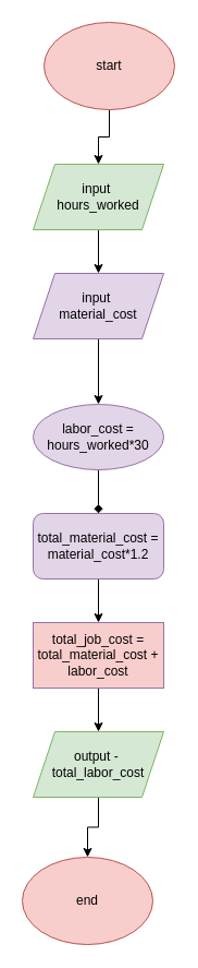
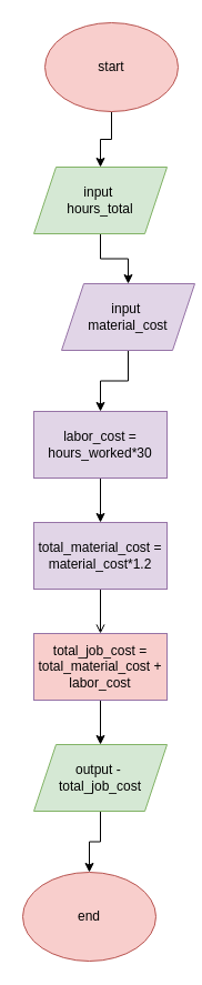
- <mxCell id="5" value="input&amp;nbsp;&lt;div&gt;hours_worked&lt;/div&gt;" style="shape=parallelogram;perimeter=parallelogramPerimeter;whiteSpace=wrap;html=1;fixedSize=1;fillColor=#d5e8d4;strokeColor=#82b366;" vertex="1" parent="1"><mxGeometry x="30" y="150" width="120" height="60" as="geometry" /></mxCell>
+ <mxCell id="5" value="input&amp;nbsp;&lt;div&gt;hours_total&lt;/div&gt;" style="shape=parallelogram;perimeter=parallelogramPerimeter;whiteSpace=wrap;html=1;fixedSize=1;fillColor=#d5e8d4;strokeColor=#82b366;" vertex="1" parent="1"><mxGeometry x="30" y="150" width="120" height="60" as="geometry" /></mxCell>
- <mxCell id="7" value="input&amp;nbsp;&lt;div&gt;material_cost&lt;/div&gt;" style="shape=parallelogram;perimeter=parallelogramPerimeter;whiteSpace=wrap;html=1;fixedSize=1;fillColor=#e1d5e7;strokeColor=#9673a6;" vertex="1" parent="1"><mxGeometry x="30" y="250" width="120" height="60" as="geometry" /></mxCell>
+ <mxCell id="7" value="input&amp;nbsp;&lt;div&gt;material_cost&lt;/div&gt;" style="shape=parallelogram;perimeter=parallelogramPerimeter;whiteSpace=wrap;html=1;fixedSize=1;fillColor=#e1d5e7;strokeColor=#9673a6;" vertex="1" parent="1"><mxGeometry x="55" y="255" width="120" height="60" as="geometry" /></mxCell>
- <mxCell id="9" value="labor_cost = hours_worked*30" style="ellipse;whiteSpace=wrap;html=1;fillColor=#e1d5e7;strokeColor=#9673a6;" vertex="1" parent="1"><mxGeometry x="30" y="370" width="120" height="60" as="geometry" /></mxCell>
+ <mxCell id="9" value="labor_cost = hours_worked*30" style="rounded=0;whiteSpace=wrap;html=1;fillColor=#e1d5e7;strokeColor=#9673a6;" vertex="1" parent="1"><mxGeometry x="30" y="370" width="120" height="60" as="geometry" /></mxCell>
- <mxCell id="8" style="edgeStyle=orthogonalEdgeStyle;rounded=0;orthogonalLoop=1;jettySize=auto;html=1;entryX=0.5;entryY=0;entryDx=0;entryDy=0;endArrow=diamond;" edge="1" parent="1" source="9" target="11"><mxGeometry relative="1" as="geometry" /></mxCell>
+ <mxCell id="8" style="edgeStyle=orthogonalEdgeStyle;rounded=0;orthogonalLoop=1;jettySize=auto;html=1;entryX=0.5;entryY=0;entryDx=0;entryDy=0;" edge="1" parent="1" source="9" target="11"><mxGeometry relative="1" as="geometry" /></mxCell>
- <mxCell id="11" value="total_material_cost =&lt;div&gt;material_cost*1.2&lt;/div&gt;" style="whiteSpace=wrap;html=1;fillColor=#e1d5e7;strokeColor=#9673a6;rounded=1;" vertex="1" parent="1"><mxGeometry x="30" y="470" width="120" height="60" as="geometry" /></mxCell>
+ <mxCell id="11" value="total_material_cost =&lt;div&gt;material_cost*1.2&lt;/div&gt;" style="rounded=0;whiteSpace=wrap;html=1;fillColor=#e1d5e7;strokeColor=#9673a6;" vertex="1" parent="1"><mxGeometry x="30" y="470" width="120" height="60" as="geometry" /></mxCell>
- <mxCell id="10" style="edgeStyle=orthogonalEdgeStyle;rounded=0;orthogonalLoop=1;jettySize=auto;html=1;exitX=0.5;exitY=1;exitDx=0;exitDy=0;entryX=0.5;entryY=0;entryDx=0;entryDy=0;" edge="1" parent="1" source="11" target="13"><mxGeometry relative="1" as="geometry" /></mxCell>
+ <mxCell id="10" style="edgeStyle=orthogonalEdgeStyle;rounded=0;orthogonalLoop=1;jettySize=auto;html=1;exitX=0.5;exitY=1;exitDx=0;exitDy=0;entryX=0.5;entryY=0;entryDx=0;entryDy=0;endArrow=open;" edge="1" parent="1" source="11" target="13"><mxGeometry relative="1" as="geometry" /></mxCell>
- <mxCell id="15" value="output -&amp;nbsp;&lt;div&gt;total_labor_cost&lt;/div&gt;" style="shape=parallelogram;perimeter=parallelogramPerimeter;whiteSpace=wrap;html=1;fixedSize=1;fillColor=#d5e8d4;strokeColor=#82b366;" vertex="1" parent="1"><mxGeometry x="30" y="670" width="120" height="60" as="geometry" /></mxCell>
+ <mxCell id="15" value="output -&amp;nbsp;&lt;div&gt;total_job_cost&lt;/div&gt;" style="shape=parallelogram;perimeter=parallelogramPerimeter;whiteSpace=wrap;html=1;fixedSize=1;fillColor=#d5e8d4;strokeColor=#82b366;" vertex="1" parent="1"><mxGeometry x="30" y="670" width="120" height="60" as="geometry" /></mxCell>
